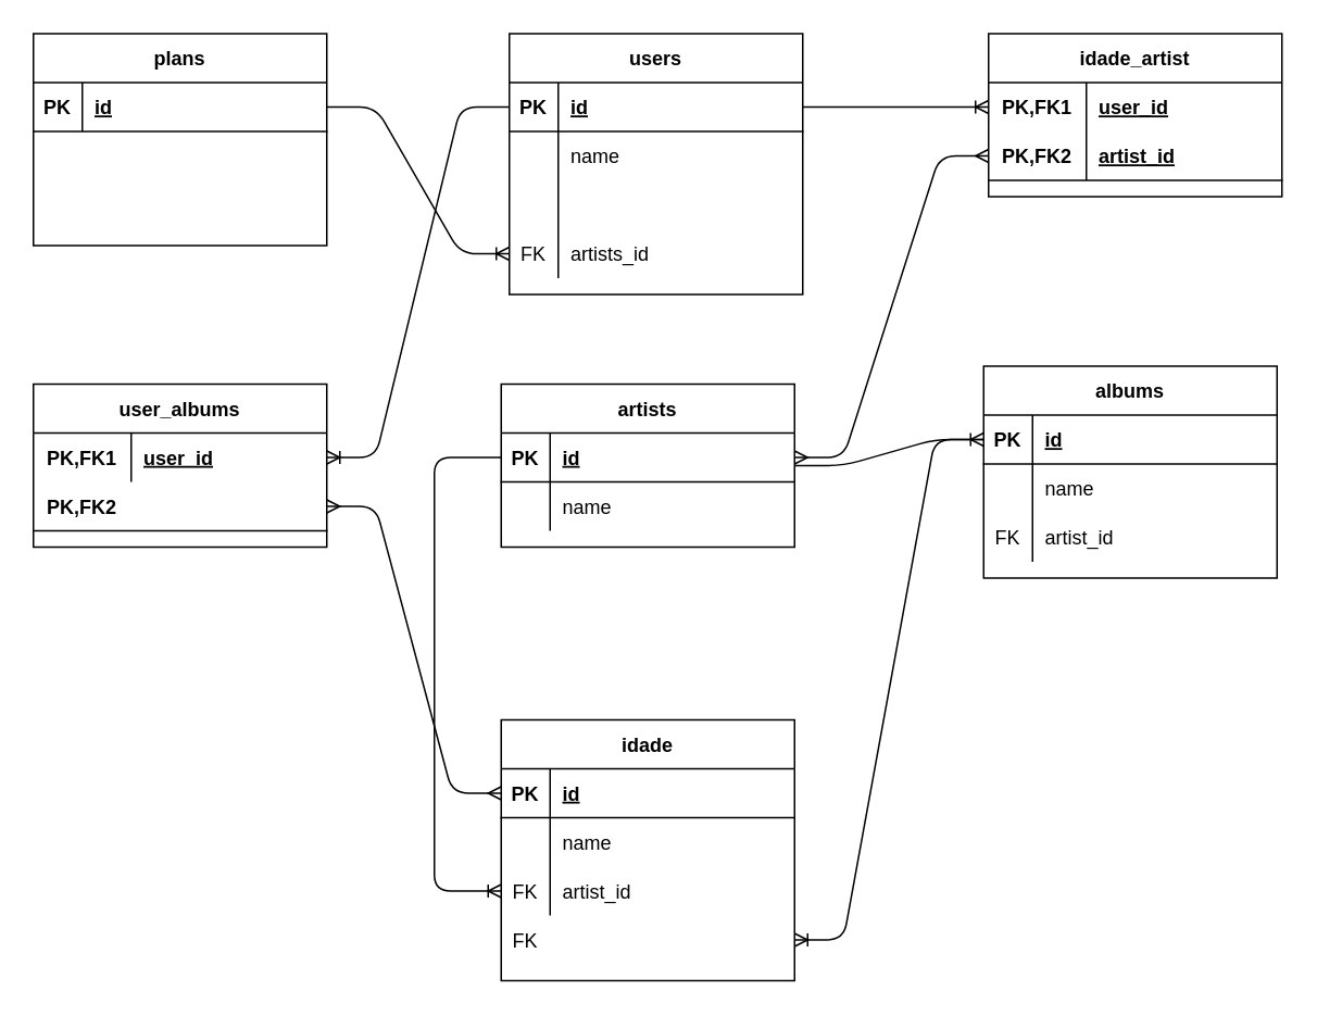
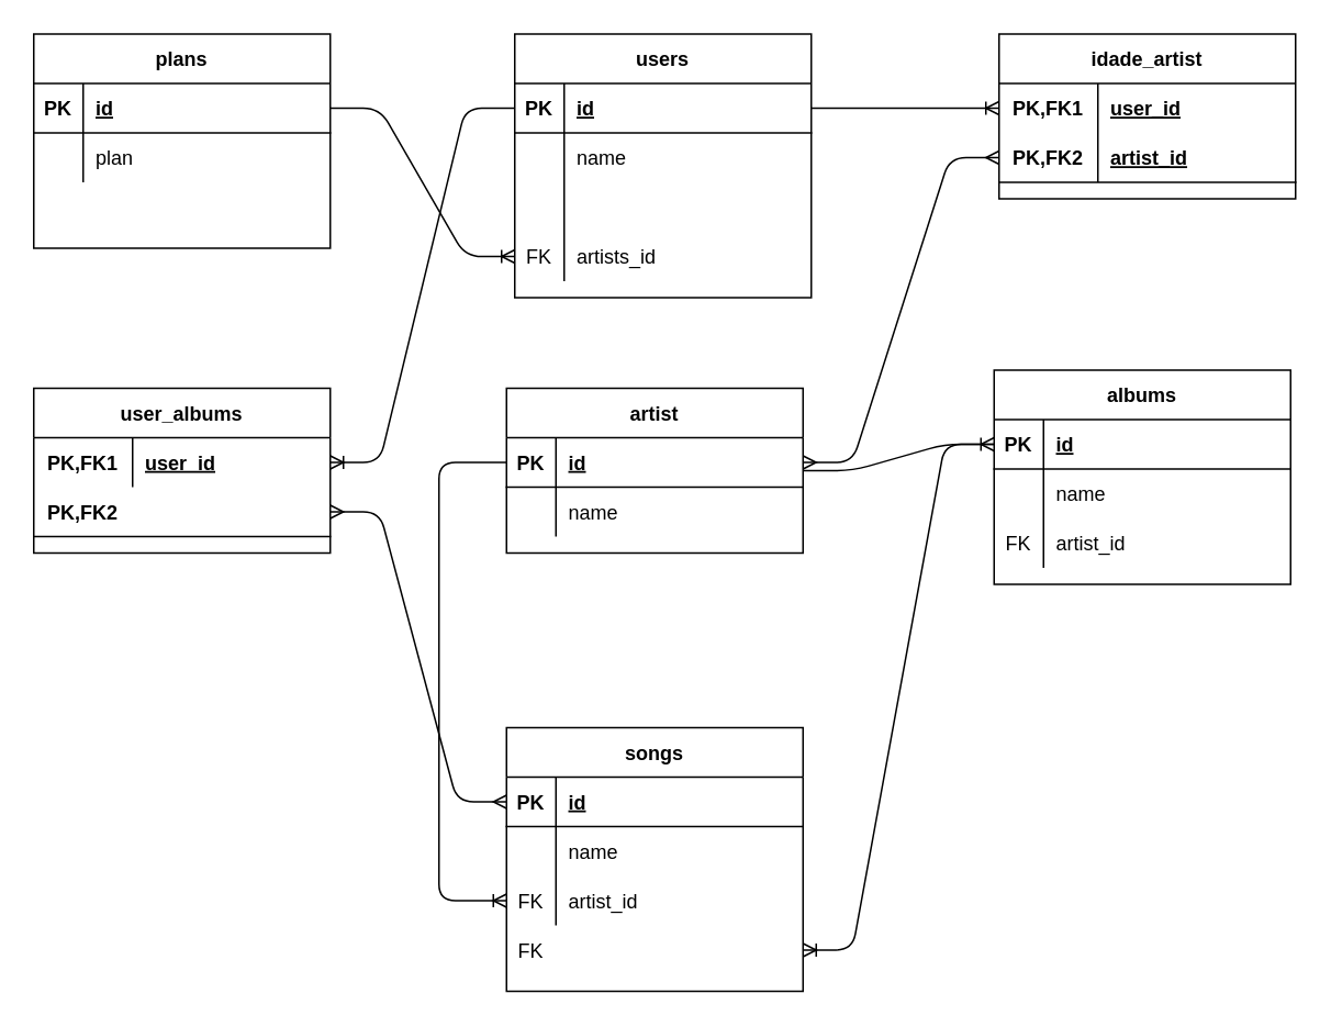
+ <mxCell id="44" value="plan" style="shape=partialRectangle;connectable=0;fillColor=none;top=0;left=0;bottom=0;right=0;align=left;spacingLeft=6;overflow=hidden;" parent="42" vertex="1"><mxGeometry x="30" width="150" height="30" as="geometry" /></mxCell>
- <mxCell id="21" value="artists" style="shape=table;startSize=30;container=1;collapsible=1;childLayout=tableLayout;fixedRows=1;rowLines=0;fontStyle=1;align=center;resizeLast=1;" parent="1" vertex="1"><mxGeometry x="307" y="235" width="180" height="100" as="geometry" /></mxCell>
+ <mxCell id="21" value="artist" style="shape=table;startSize=30;container=1;collapsible=1;childLayout=tableLayout;fixedRows=1;rowLines=0;fontStyle=1;align=center;resizeLast=1;" parent="1" vertex="1"><mxGeometry x="307" y="235" width="180" height="100" as="geometry" /></mxCell>
- <mxCell id="49" value="idade" style="shape=table;startSize=30;container=1;collapsible=1;childLayout=tableLayout;fixedRows=1;rowLines=0;fontStyle=1;align=center;resizeLast=1;" parent="1" vertex="1"><mxGeometry x="307" y="441" width="180" height="160" as="geometry" /></mxCell>
+ <mxCell id="49" value="songs" style="shape=table;startSize=30;container=1;collapsible=1;childLayout=tableLayout;fixedRows=1;rowLines=0;fontStyle=1;align=center;resizeLast=1;" parent="1" vertex="1"><mxGeometry x="307" y="441" width="180" height="160" as="geometry" /></mxCell>
